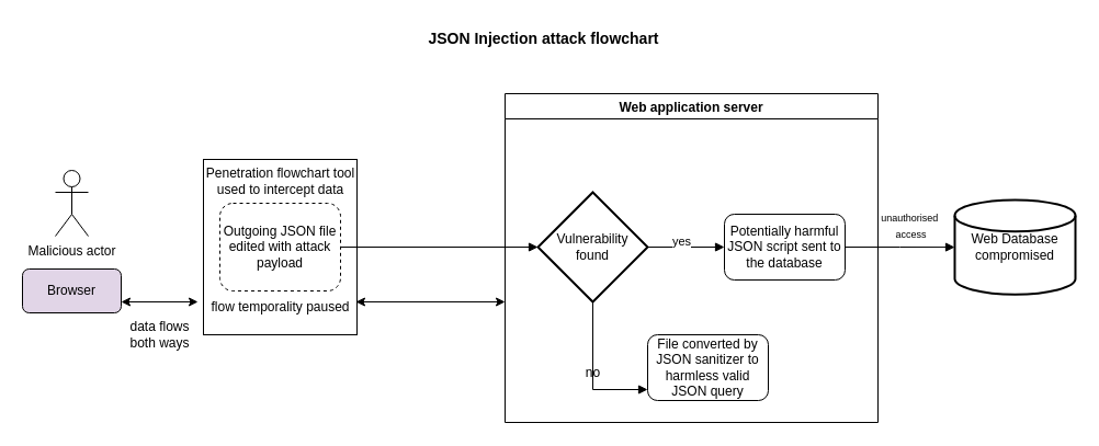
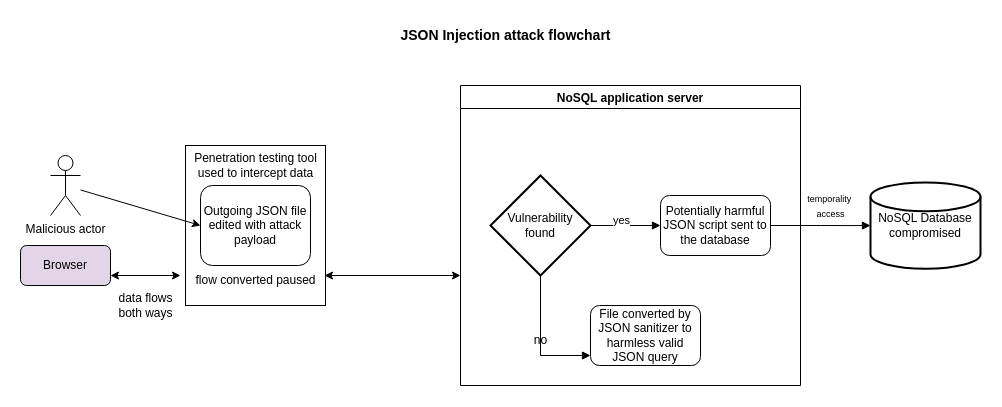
- <mxCell id="24" value="&lt;font size=&quot;1&quot; style=&quot;&quot;&gt;&lt;b style=&quot;font-size: 14px;&quot;&gt;JSON Injection attack flowchart&lt;/b&gt;&lt;/font&gt;" style="text;html=1;align=center;verticalAlign=middle;resizable=0;points=[];autosize=1;strokeColor=none;fillColor=none;fontSize=9;" vertex="1" parent="1"><mxGeometry x="380" y="20" width="230" height="30" as="geometry" /></mxCell>
+ <mxCell id="24" value="&lt;font size=&quot;1&quot; style=&quot;&quot;&gt;&lt;b style=&quot;font-size: 14px;&quot;&gt;JSON Injection attack flowchart&lt;/b&gt;&lt;/font&gt;" style="text;html=1;align=center;verticalAlign=middle;resizable=0;points=[];autosize=1;strokeColor=none;fillColor=none;fontSize=9;" vertex="1" parent="1"><mxGeometry x="390" y="20" width="230" height="30" as="geometry" /></mxCell>
- <mxCell id="5" value="Web application server" style="swimlane;" vertex="1" parent="1"><mxGeometry x="460" y="85" width="340" height="300" as="geometry"><mxRectangle x="140" y="850" width="170" height="30" as="alternateBounds" /></mxGeometry></mxCell>
+ <mxCell id="5" value="NoSQL application server" style="swimlane;" vertex="1" parent="1"><mxGeometry x="460" y="85" width="340" height="300" as="geometry"><mxRectangle x="140" y="850" width="170" height="30" as="alternateBounds" /></mxGeometry></mxCell>
- <mxCell id="13" value="Penetration flowchart tool&lt;br&gt;used to intercept data" style="text;html=1;align=center;verticalAlign=middle;resizable=0;points=[];autosize=1;strokeColor=none;fillColor=none;" vertex="1" parent="1"><mxGeometry x="180" y="145" width="150" height="40" as="geometry" /></mxCell>
+ <mxCell id="13" value="Penetration testing tool&lt;br&gt;used to intercept data" style="text;html=1;align=center;verticalAlign=middle;resizable=0;points=[];autosize=1;strokeColor=none;fillColor=none;" vertex="1" parent="1"><mxGeometry x="180" y="145" width="150" height="40" as="geometry" /></mxCell>
- <mxCell id="23" value="&lt;font style=&quot;font-size: 9px;&quot;&gt;unauthorised&amp;nbsp;&lt;br&gt;access&lt;/font&gt;" style="text;html=1;align=center;verticalAlign=middle;resizable=0;points=[];autosize=1;strokeColor=none;fillColor=none;" vertex="1" parent="1"><mxGeometry x="790" y="185" width="80" height="40" as="geometry" /></mxCell>
+ <mxCell id="23" value="&lt;font style=&quot;font-size: 9px;&quot;&gt;temporality&amp;nbsp;&lt;br&gt;access&lt;/font&gt;" style="text;html=1;align=center;verticalAlign=middle;resizable=0;points=[];autosize=1;strokeColor=none;fillColor=none;" vertex="1" parent="1"><mxGeometry x="790" y="185" width="80" height="40" as="geometry" /></mxCell>
+ <mxCell id="17" value="" style="endArrow=classic;html=1;rounded=0;entryX=0;entryY=0.5;entryDx=0;entryDy=0;" edge="1" parent="1" source="11" target="4"><mxGeometry width="50" height="50" relative="1" as="geometry"><mxPoint x="80" y="215" as="sourcePoint" /><mxPoint x="130" y="165" as="targetPoint" /></mxGeometry></mxCell>
- <mxCell id="4" value="Outgoing JSON file edited with attack payload" style="rounded=1;whiteSpace=wrap;html=1;dashed=1;" vertex="1" parent="1"><mxGeometry x="200" y="185" width="110" height="80" as="geometry" /></mxCell>
+ <mxCell id="4" value="Outgoing JSON file edited with attack payload" style="rounded=1;whiteSpace=wrap;html=1;" vertex="1" parent="1"><mxGeometry x="200" y="185" width="110" height="80" as="geometry" /></mxCell>
- <mxCell id="3" style="edgeStyle=orthogonalEdgeStyle;rounded=0;orthogonalLoop=1;jettySize=auto;html=1;exitX=1;exitY=0.5;exitDx=0;exitDy=0;startArrow=none;startFill=0;endArrow=block;endFill=1;entryX=0;entryY=0.5;entryDx=0;entryDy=0;entryPerimeter=0;" edge="1" parent="1" source="4" target="6"><mxGeometry relative="1" as="geometry"><mxPoint x="550" y="225" as="targetPoint" /></mxGeometry></mxCell>
- <mxCell id="21" value="Web Database&lt;br&gt;compromised" style="strokeWidth=2;html=1;shape=mxgraph.flowchart.database;whiteSpace=wrap;" vertex="1" parent="1"><mxGeometry x="870" y="181.88" width="110" height="86.25" as="geometry" /></mxCell>
+ <mxCell id="21" value="NoSQL Database&lt;br&gt;compromised" style="strokeWidth=2;html=1;shape=mxgraph.flowchart.database;whiteSpace=wrap;" vertex="1" parent="1"><mxGeometry x="870" y="181.88" width="110" height="86.25" as="geometry" /></mxCell>
- <mxCell id="18" value="flow temporality paused" style="text;html=1;align=center;verticalAlign=middle;resizable=0;points=[];autosize=1;strokeColor=none;fillColor=none;" vertex="1" parent="1"><mxGeometry x="180" y="265" width="150" height="30" as="geometry" /></mxCell>
+ <mxCell id="18" value="flow converted paused" style="text;html=1;align=center;verticalAlign=middle;resizable=0;points=[];autosize=1;strokeColor=none;fillColor=none;" vertex="1" parent="1"><mxGeometry x="180" y="265" width="150" height="30" as="geometry" /></mxCell>
